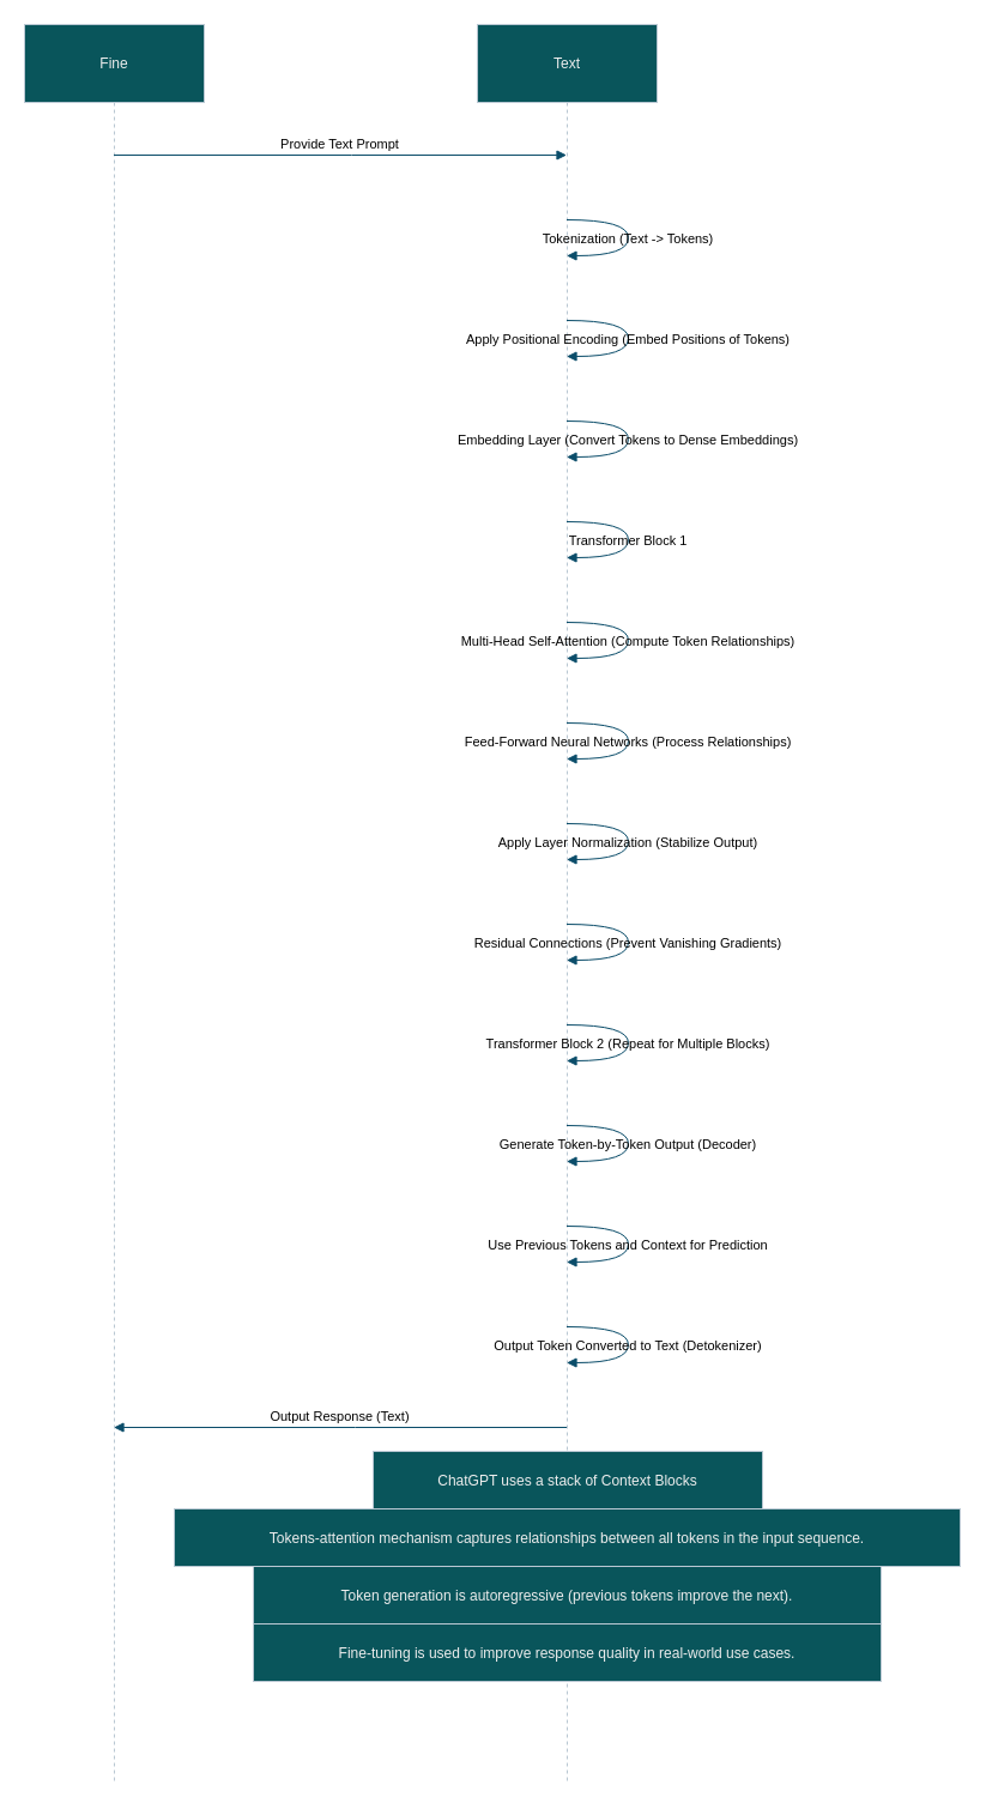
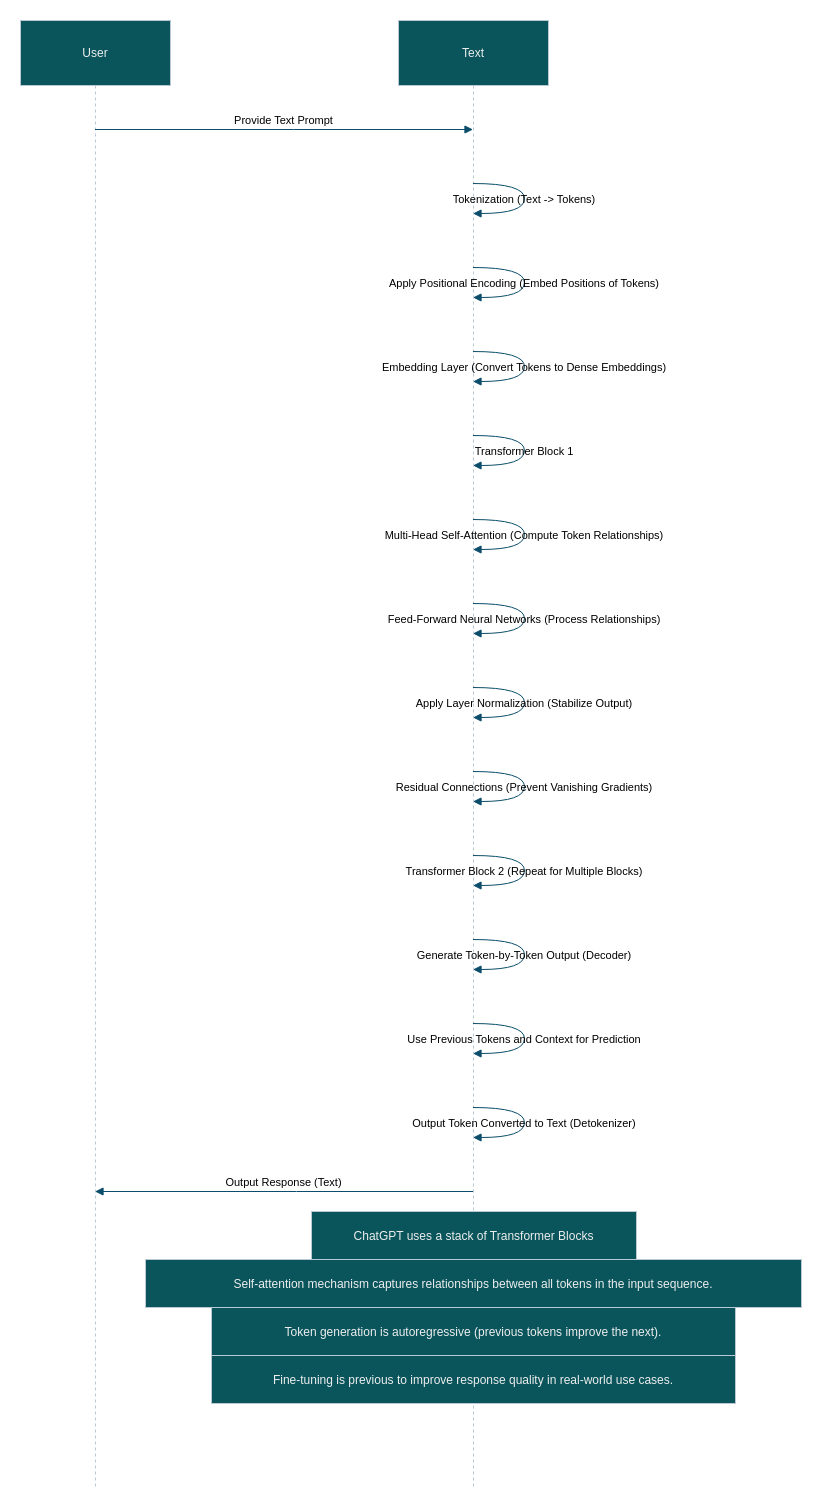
- <mxCell id="2" value="Fine" style="shape=umlLifeline;perimeter=lifelinePerimeter;whiteSpace=wrap;container=1;dropTarget=0;collapsible=0;recursiveResize=0;outlineConnect=0;portConstraint=eastwest;newEdgeStyle={&quot;edgeStyle&quot;:&quot;elbowEdgeStyle&quot;,&quot;elbow&quot;:&quot;vertical&quot;,&quot;curved&quot;:0,&quot;rounded&quot;:0};size=65;labelBackgroundColor=none;fillColor=#09555B;strokeColor=#BAC8D3;fontColor=#EEEEEE;" vertex="1" parent="1"><mxGeometry x="20" y="20" width="150" height="1468" as="geometry" /></mxCell>
+ <mxCell id="2" value="User" style="shape=umlLifeline;perimeter=lifelinePerimeter;whiteSpace=wrap;container=1;dropTarget=0;collapsible=0;recursiveResize=0;outlineConnect=0;portConstraint=eastwest;newEdgeStyle={&quot;edgeStyle&quot;:&quot;elbowEdgeStyle&quot;,&quot;elbow&quot;:&quot;vertical&quot;,&quot;curved&quot;:0,&quot;rounded&quot;:0};size=65;labelBackgroundColor=none;fillColor=#09555B;strokeColor=#BAC8D3;fontColor=#EEEEEE;" vertex="1" parent="1"><mxGeometry x="20" y="20" width="150" height="1468" as="geometry" /></mxCell>
- <mxCell id="18" value="ChatGPT uses a stack of Context Blocks" style="fillColor=#09555B;strokeColor=#BAC8D3;labelBackgroundColor=none;fontColor=#EEEEEE;" vertex="1" parent="1"><mxGeometry x="311" y="1211" width="325" height="48" as="geometry" /></mxCell>
+ <mxCell id="18" value="ChatGPT uses a stack of Transformer Blocks" style="fillColor=#09555B;strokeColor=#BAC8D3;labelBackgroundColor=none;fontColor=#EEEEEE;" vertex="1" parent="1"><mxGeometry x="311" y="1211" width="325" height="48" as="geometry" /></mxCell>
- <mxCell id="19" value="Tokens-attention mechanism captures relationships between all tokens in the input sequence." style="fillColor=#09555B;strokeColor=#BAC8D3;labelBackgroundColor=none;fontColor=#EEEEEE;" vertex="1" parent="1"><mxGeometry x="145" y="1259" width="656" height="48" as="geometry" /></mxCell>
+ <mxCell id="19" value="Self-attention mechanism captures relationships between all tokens in the input sequence." style="fillColor=#09555B;strokeColor=#BAC8D3;labelBackgroundColor=none;fontColor=#EEEEEE;" vertex="1" parent="1"><mxGeometry x="145" y="1259" width="656" height="48" as="geometry" /></mxCell>
- <mxCell id="21" value="Fine-tuning is used to improve response quality in real-world use cases." style="fillColor=#09555B;strokeColor=#BAC8D3;labelBackgroundColor=none;fontColor=#EEEEEE;" vertex="1" parent="1"><mxGeometry x="211" y="1355" width="524" height="48" as="geometry" /></mxCell>
+ <mxCell id="21" value="Fine-tuning is previous to improve response quality in real-world use cases." style="fillColor=#09555B;strokeColor=#BAC8D3;labelBackgroundColor=none;fontColor=#EEEEEE;" vertex="1" parent="1"><mxGeometry x="211" y="1355" width="524" height="48" as="geometry" /></mxCell>
